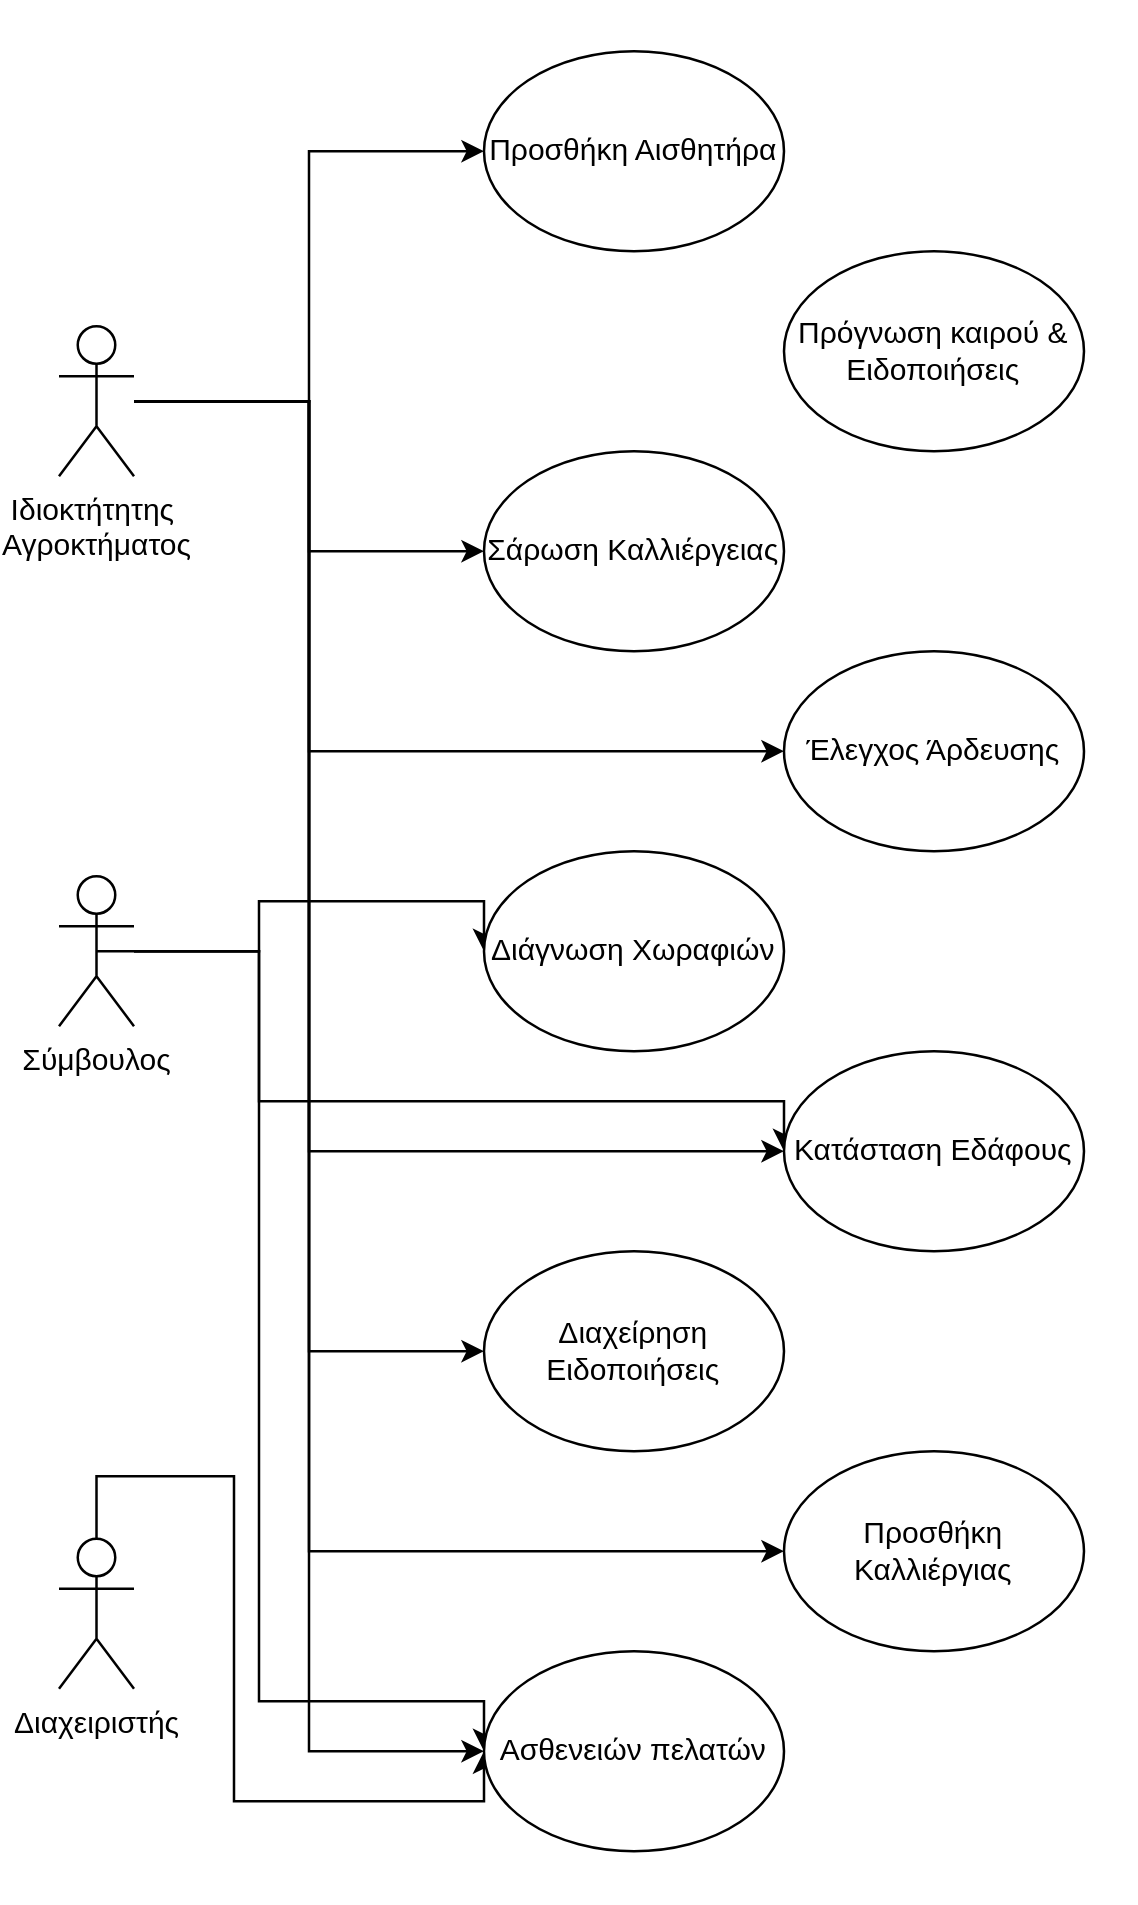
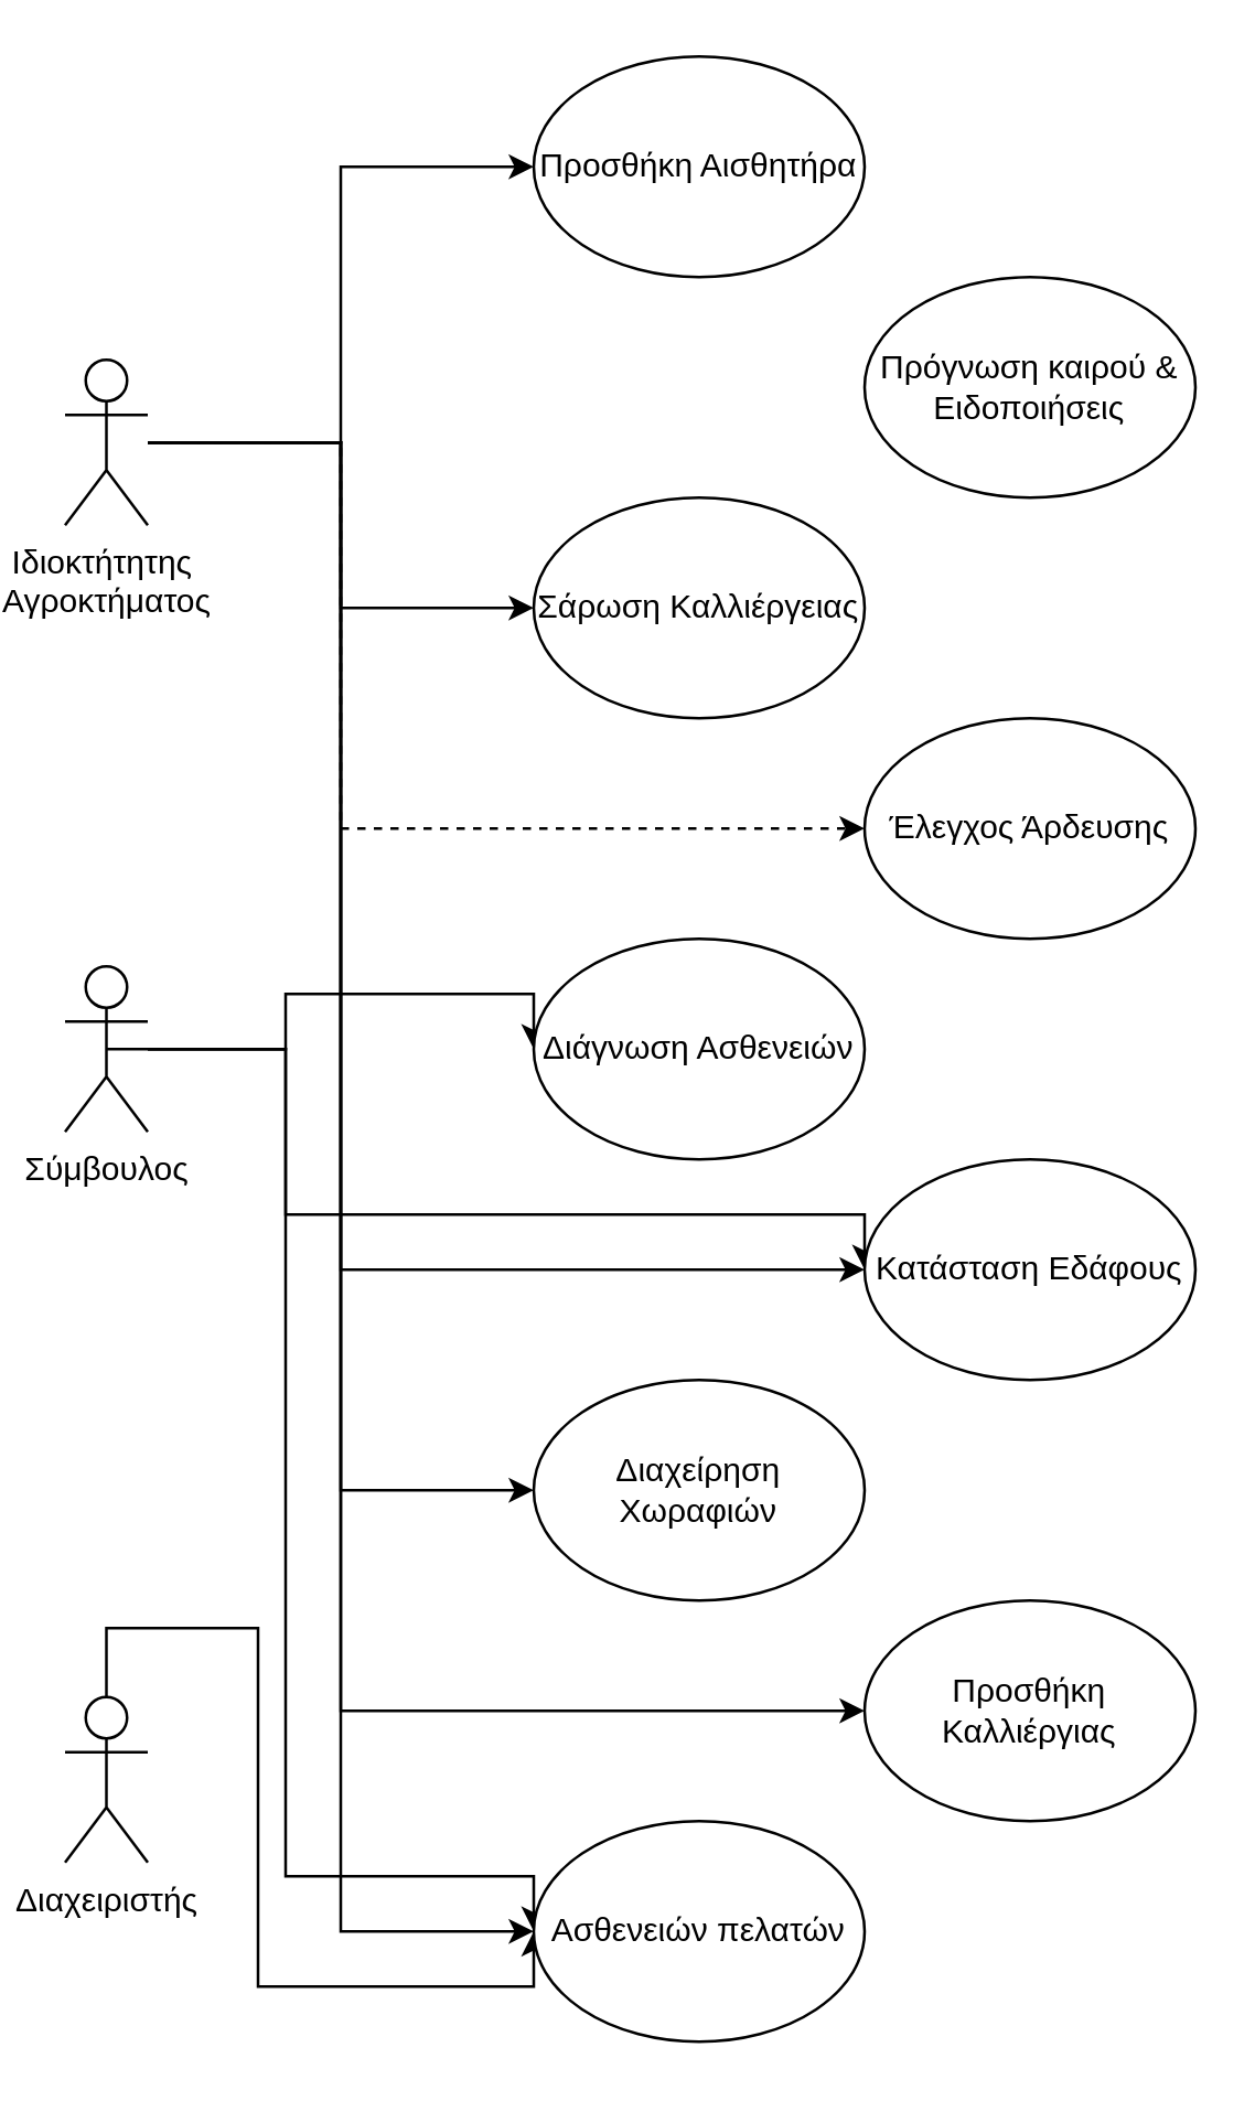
- <mxCell id="4" style="edgeStyle=orthogonalEdgeStyle;rounded=0;orthogonalLoop=1;jettySize=auto;html=1;entryX=0;entryY=0.5;entryDx=0;entryDy=0;" edge="1" parent="1" source="9" target="19"><mxGeometry relative="1" as="geometry"><Array as="points"><mxPoint x="120" y="160" /><mxPoint x="120" y="300" /></Array></mxGeometry></mxCell>
+ <mxCell id="4" style="edgeStyle=orthogonalEdgeStyle;rounded=0;orthogonalLoop=1;jettySize=auto;html=1;entryX=0;entryY=0.5;entryDx=0;entryDy=0;dashed=1;" edge="1" parent="1" source="9" target="19"><mxGeometry relative="1" as="geometry"><Array as="points"><mxPoint x="120" y="160" /><mxPoint x="120" y="300" /></Array></mxGeometry></mxCell>
- <mxCell id="20" value="Διάγνωση Χωραφιών" style="ellipse;whiteSpace=wrap;html=1;" vertex="1" parent="1"><mxGeometry x="190" y="340" width="120" height="80" as="geometry" /></mxCell>
+ <mxCell id="20" value="Διάγνωση Ασθενειών" style="ellipse;whiteSpace=wrap;html=1;" vertex="1" parent="1"><mxGeometry x="190" y="340" width="120" height="80" as="geometry" /></mxCell>
- <mxCell id="16" value="Διαχείρηση Ειδοποιήσεις" style="ellipse;whiteSpace=wrap;html=1;" vertex="1" parent="1"><mxGeometry x="190" y="500" width="120" height="80" as="geometry" /></mxCell>
+ <mxCell id="16" value="Διαχείρηση Χωραφιών" style="ellipse;whiteSpace=wrap;html=1;" vertex="1" parent="1"><mxGeometry x="190" y="500" width="120" height="80" as="geometry" /></mxCell>
